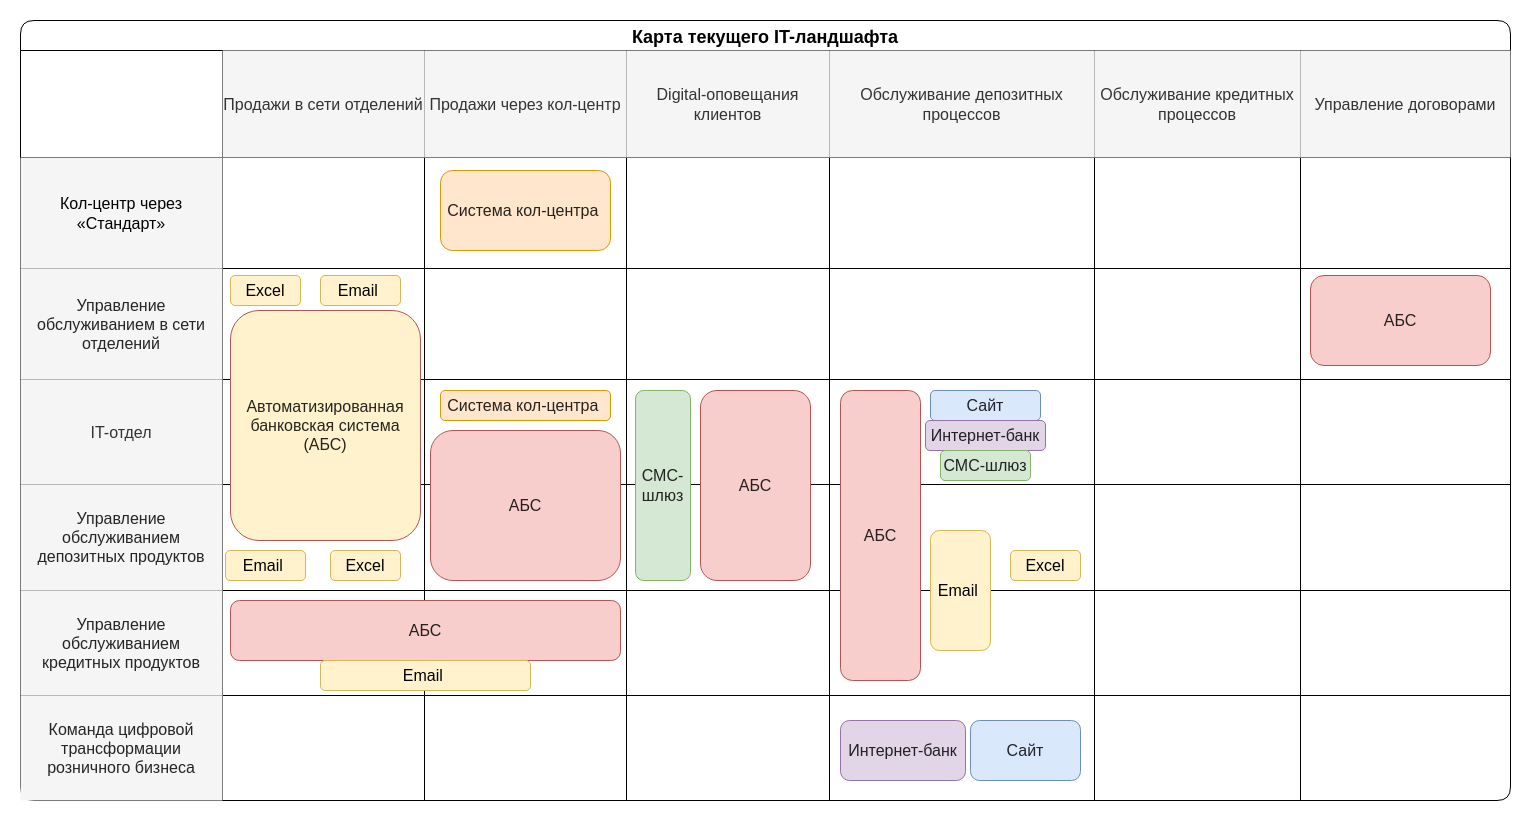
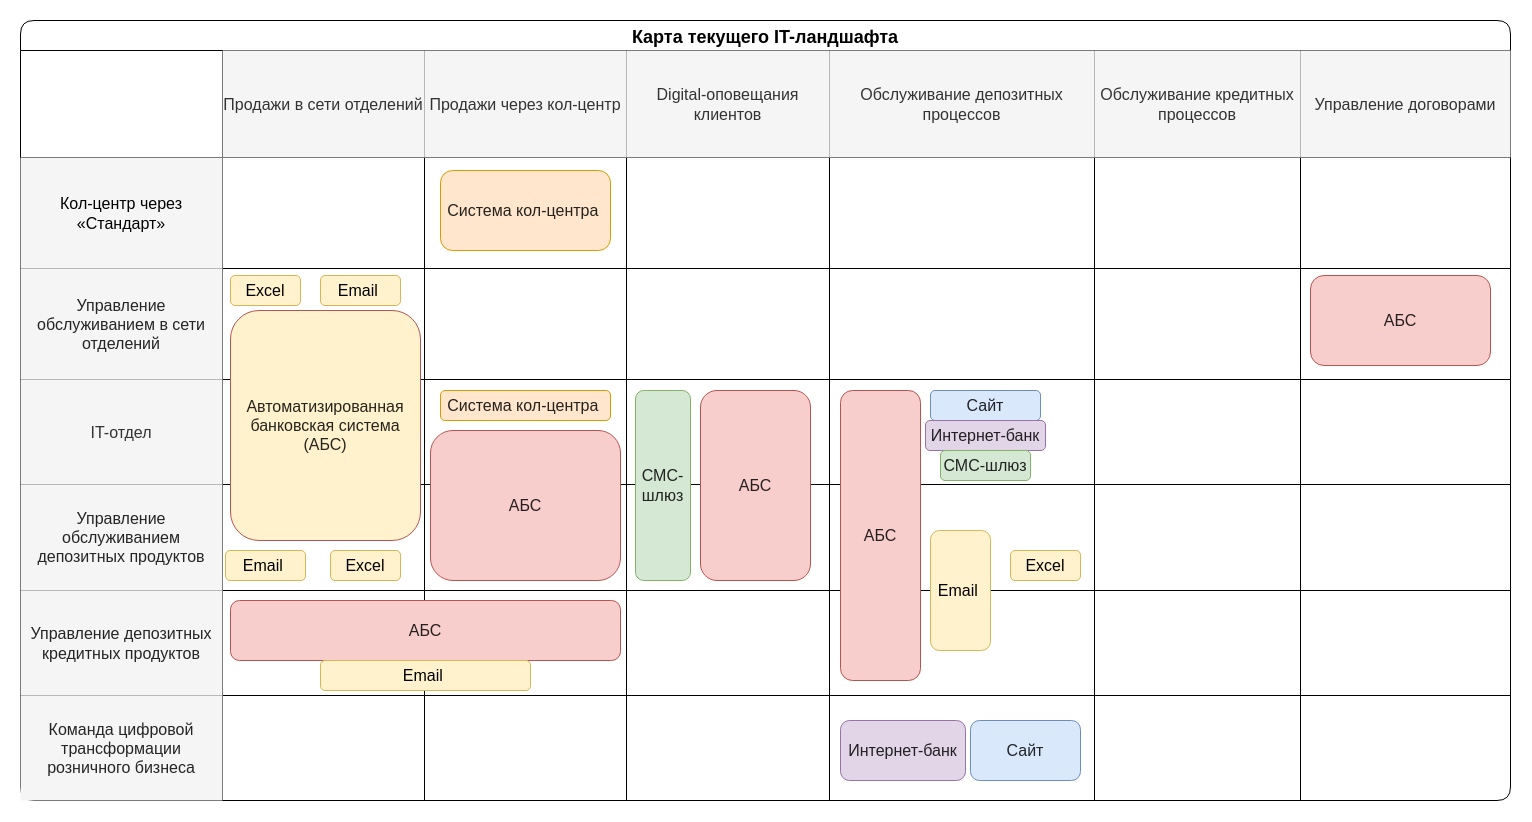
- <mxCell id="44" value="&lt;span style=&quot;box-sizing: inherit; color: rgba(0, 0, 0, 0.85); font-family: &amp;quot;YS Text&amp;quot;, sans-serif; font-style: normal; font-variant-ligatures: normal; font-variant-caps: normal; letter-spacing: normal; orphans: 2; text-align: left; text-indent: 0px; text-transform: none; widows: 2; word-spacing: 0px; -webkit-text-stroke-width: 0px; white-space: pre-line; text-decoration-thickness: initial; text-decoration-style: initial; text-decoration-color: initial;&quot;&gt;&lt;font&gt;Управление обслуживанием кредитных продуктов&lt;/font&gt;&lt;/span&gt;" style="shape=partialRectangle;html=1;whiteSpace=wrap;connectable=0;strokeColor=#666666;overflow=hidden;fillColor=#f5f5f5;top=0;left=0;bottom=0;right=0;pointerEvents=1;fontSize=16;fontColor=#333333;" vertex="1" parent="43"><mxGeometry width="202" height="105" as="geometry"><mxRectangle width="202" height="105" as="alternateBounds" /></mxGeometry></mxCell>
+ <mxCell id="44" value="&lt;span style=&quot;box-sizing: inherit; color: rgba(0, 0, 0, 0.85); font-family: &amp;quot;YS Text&amp;quot;, sans-serif; font-style: normal; font-variant-ligatures: normal; font-variant-caps: normal; letter-spacing: normal; orphans: 2; text-align: left; text-indent: 0px; text-transform: none; widows: 2; word-spacing: 0px; -webkit-text-stroke-width: 0px; white-space: pre-line; text-decoration-thickness: initial; text-decoration-style: initial; text-decoration-color: initial;&quot;&gt;&lt;font&gt;Управление депозитных кредитных продуктов&lt;/font&gt;&lt;/span&gt;" style="shape=partialRectangle;html=1;whiteSpace=wrap;connectable=0;strokeColor=#666666;overflow=hidden;fillColor=#f5f5f5;top=0;left=0;bottom=0;right=0;pointerEvents=1;fontSize=16;fontColor=#333333;" vertex="1" parent="43"><mxGeometry width="202" height="105" as="geometry"><mxRectangle width="202" height="105" as="alternateBounds" /></mxGeometry></mxCell>
